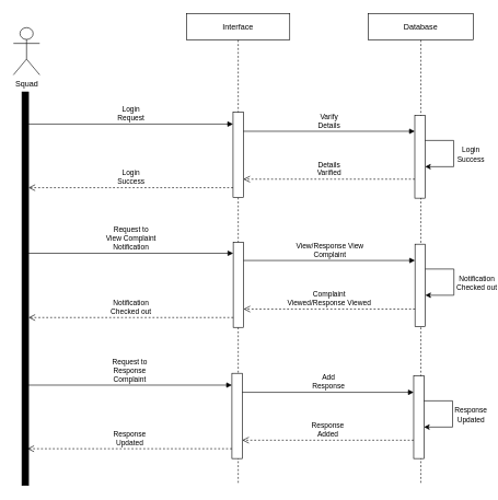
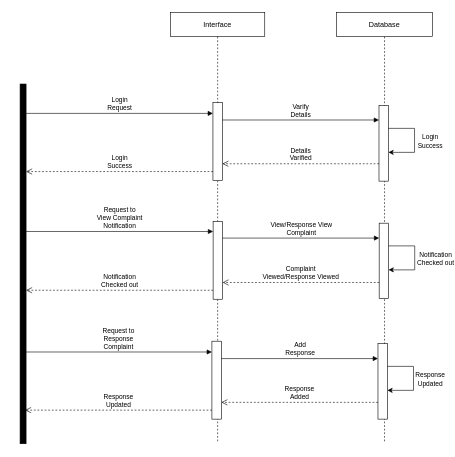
- <mxCell id="3" value="Squad" style="shape=umlActor;verticalLabelPosition=bottom;verticalAlign=top;html=1;" parent="1" vertex="1"><mxGeometry x="20" y="41" width="40" height="72" as="geometry" /></mxCell>
